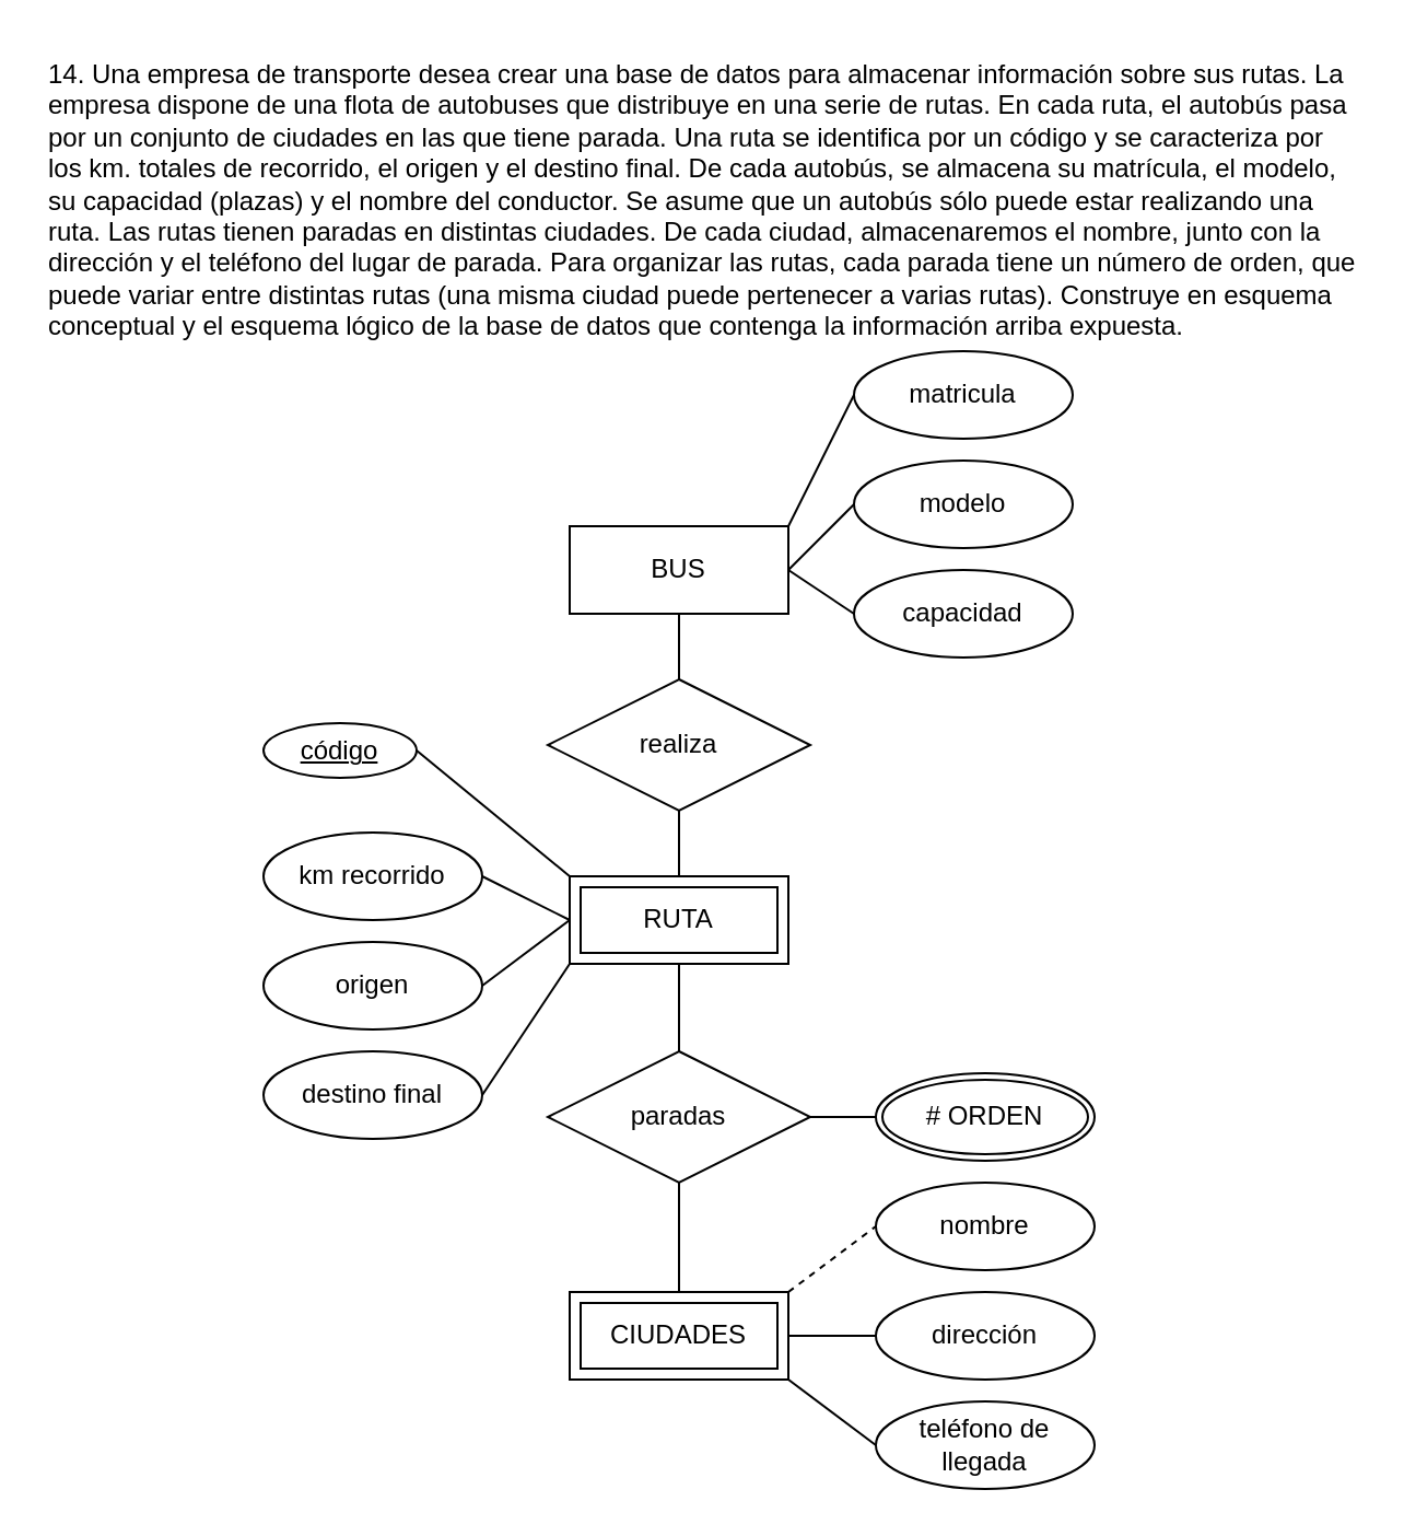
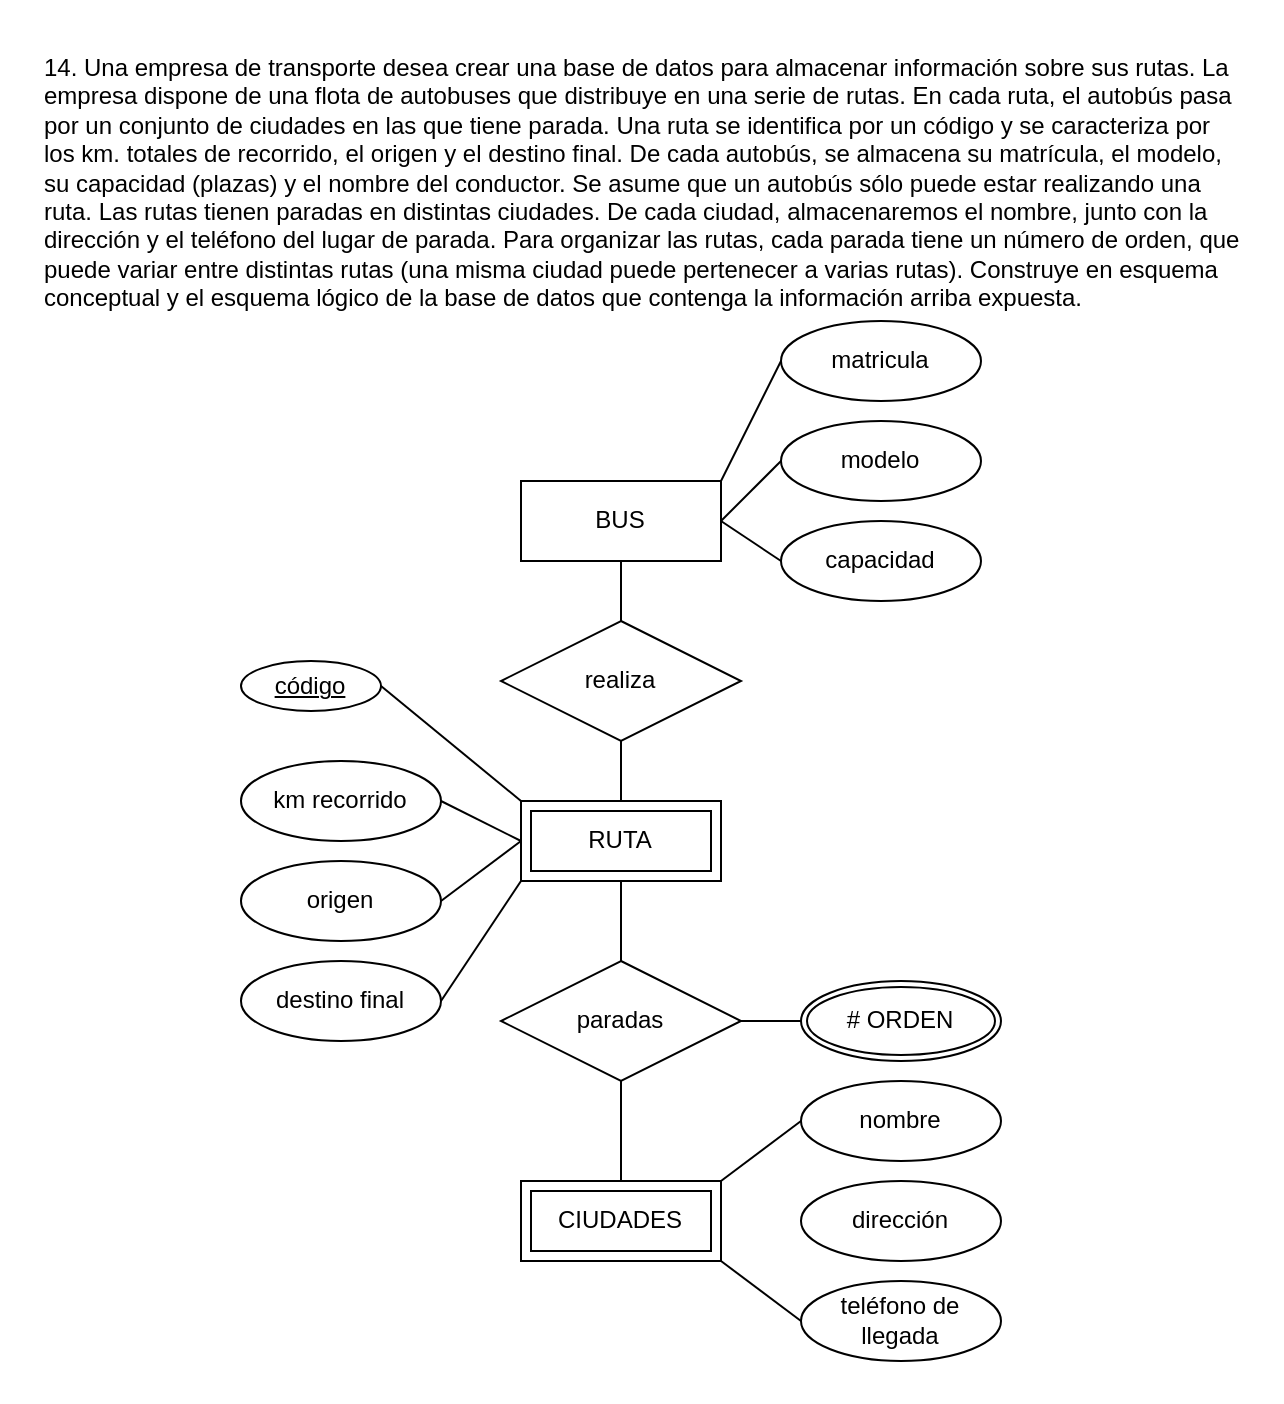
- <mxCell id="26" style="edgeStyle=none;html=1;exitX=1;exitY=0;exitDx=0;exitDy=0;entryX=0;entryY=0.5;entryDx=0;entryDy=0;endArrow=none;endFill=0;dashed=1;" edge="1" parent="1" source="29" target="30"><mxGeometry relative="1" as="geometry" /></mxCell>
+ <mxCell id="26" style="edgeStyle=none;html=1;exitX=1;exitY=0;exitDx=0;exitDy=0;entryX=0;entryY=0.5;entryDx=0;entryDy=0;endArrow=none;endFill=0;" edge="1" parent="1" source="29" target="30"><mxGeometry relative="1" as="geometry" /></mxCell>
- <mxCell id="28" style="edgeStyle=none;html=1;exitX=1;exitY=0.5;exitDx=0;exitDy=0;entryX=0;entryY=0.5;entryDx=0;entryDy=0;endArrow=none;endFill=0;" edge="1" parent="1" source="29" target="31"><mxGeometry relative="1" as="geometry" /></mxCell>
